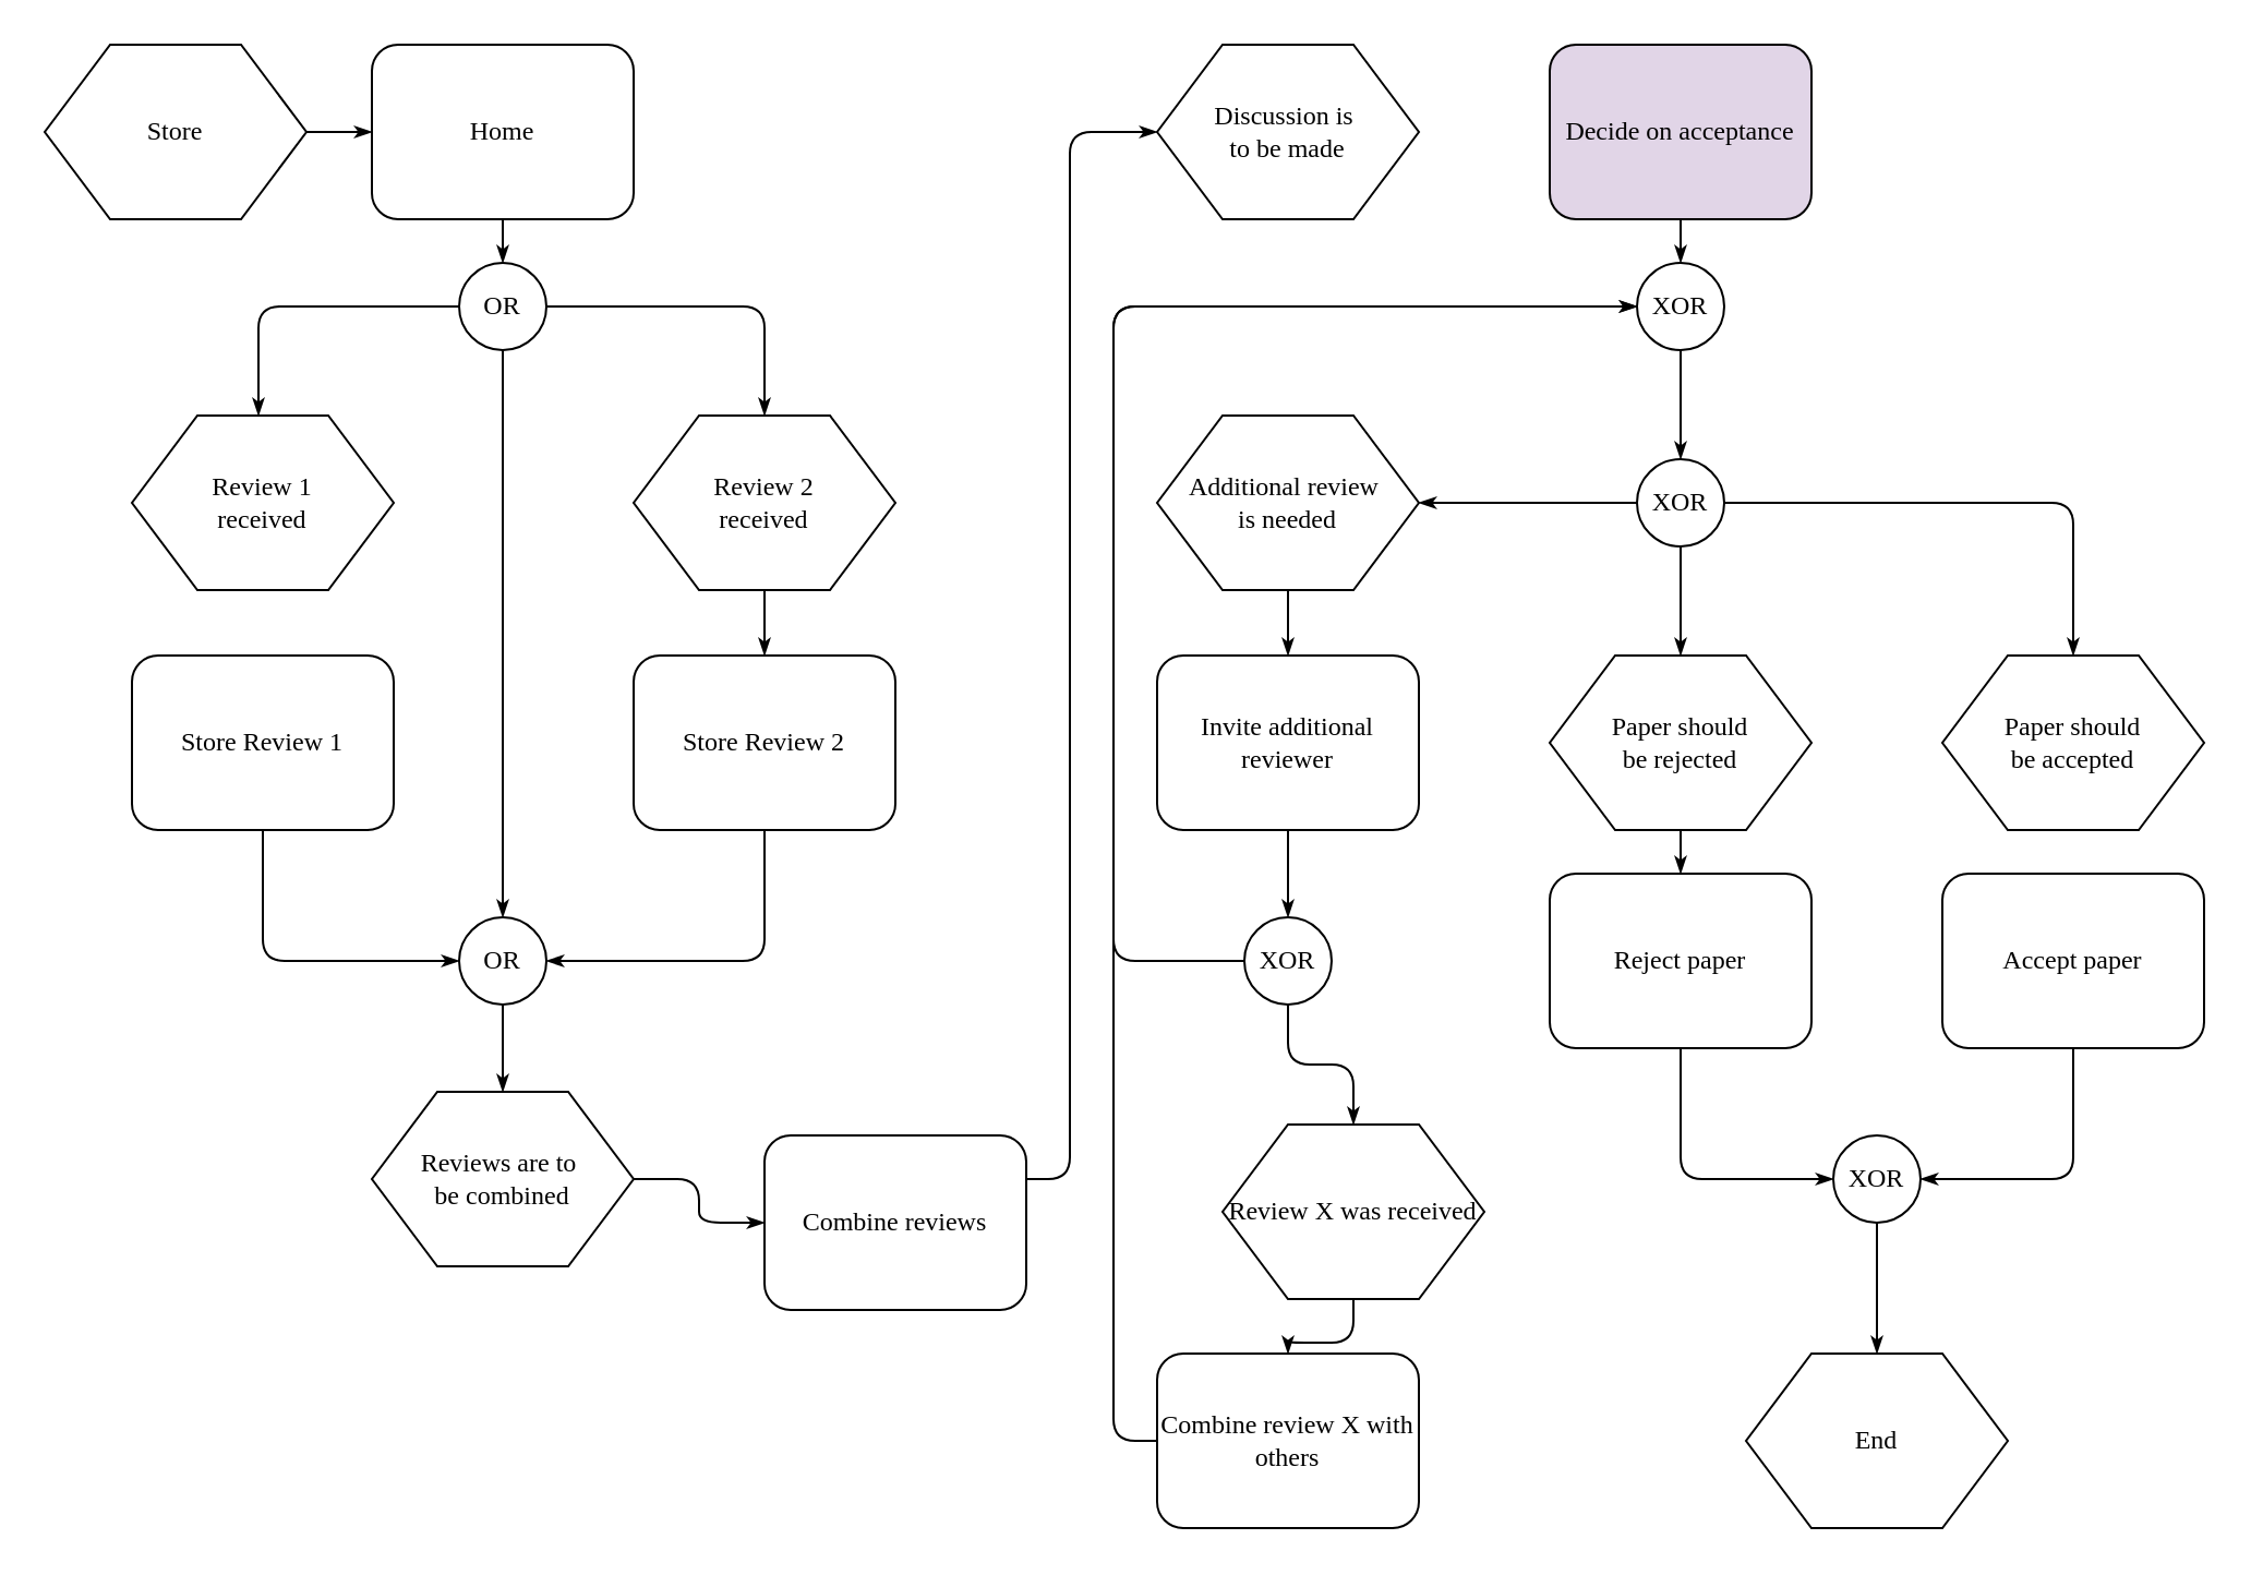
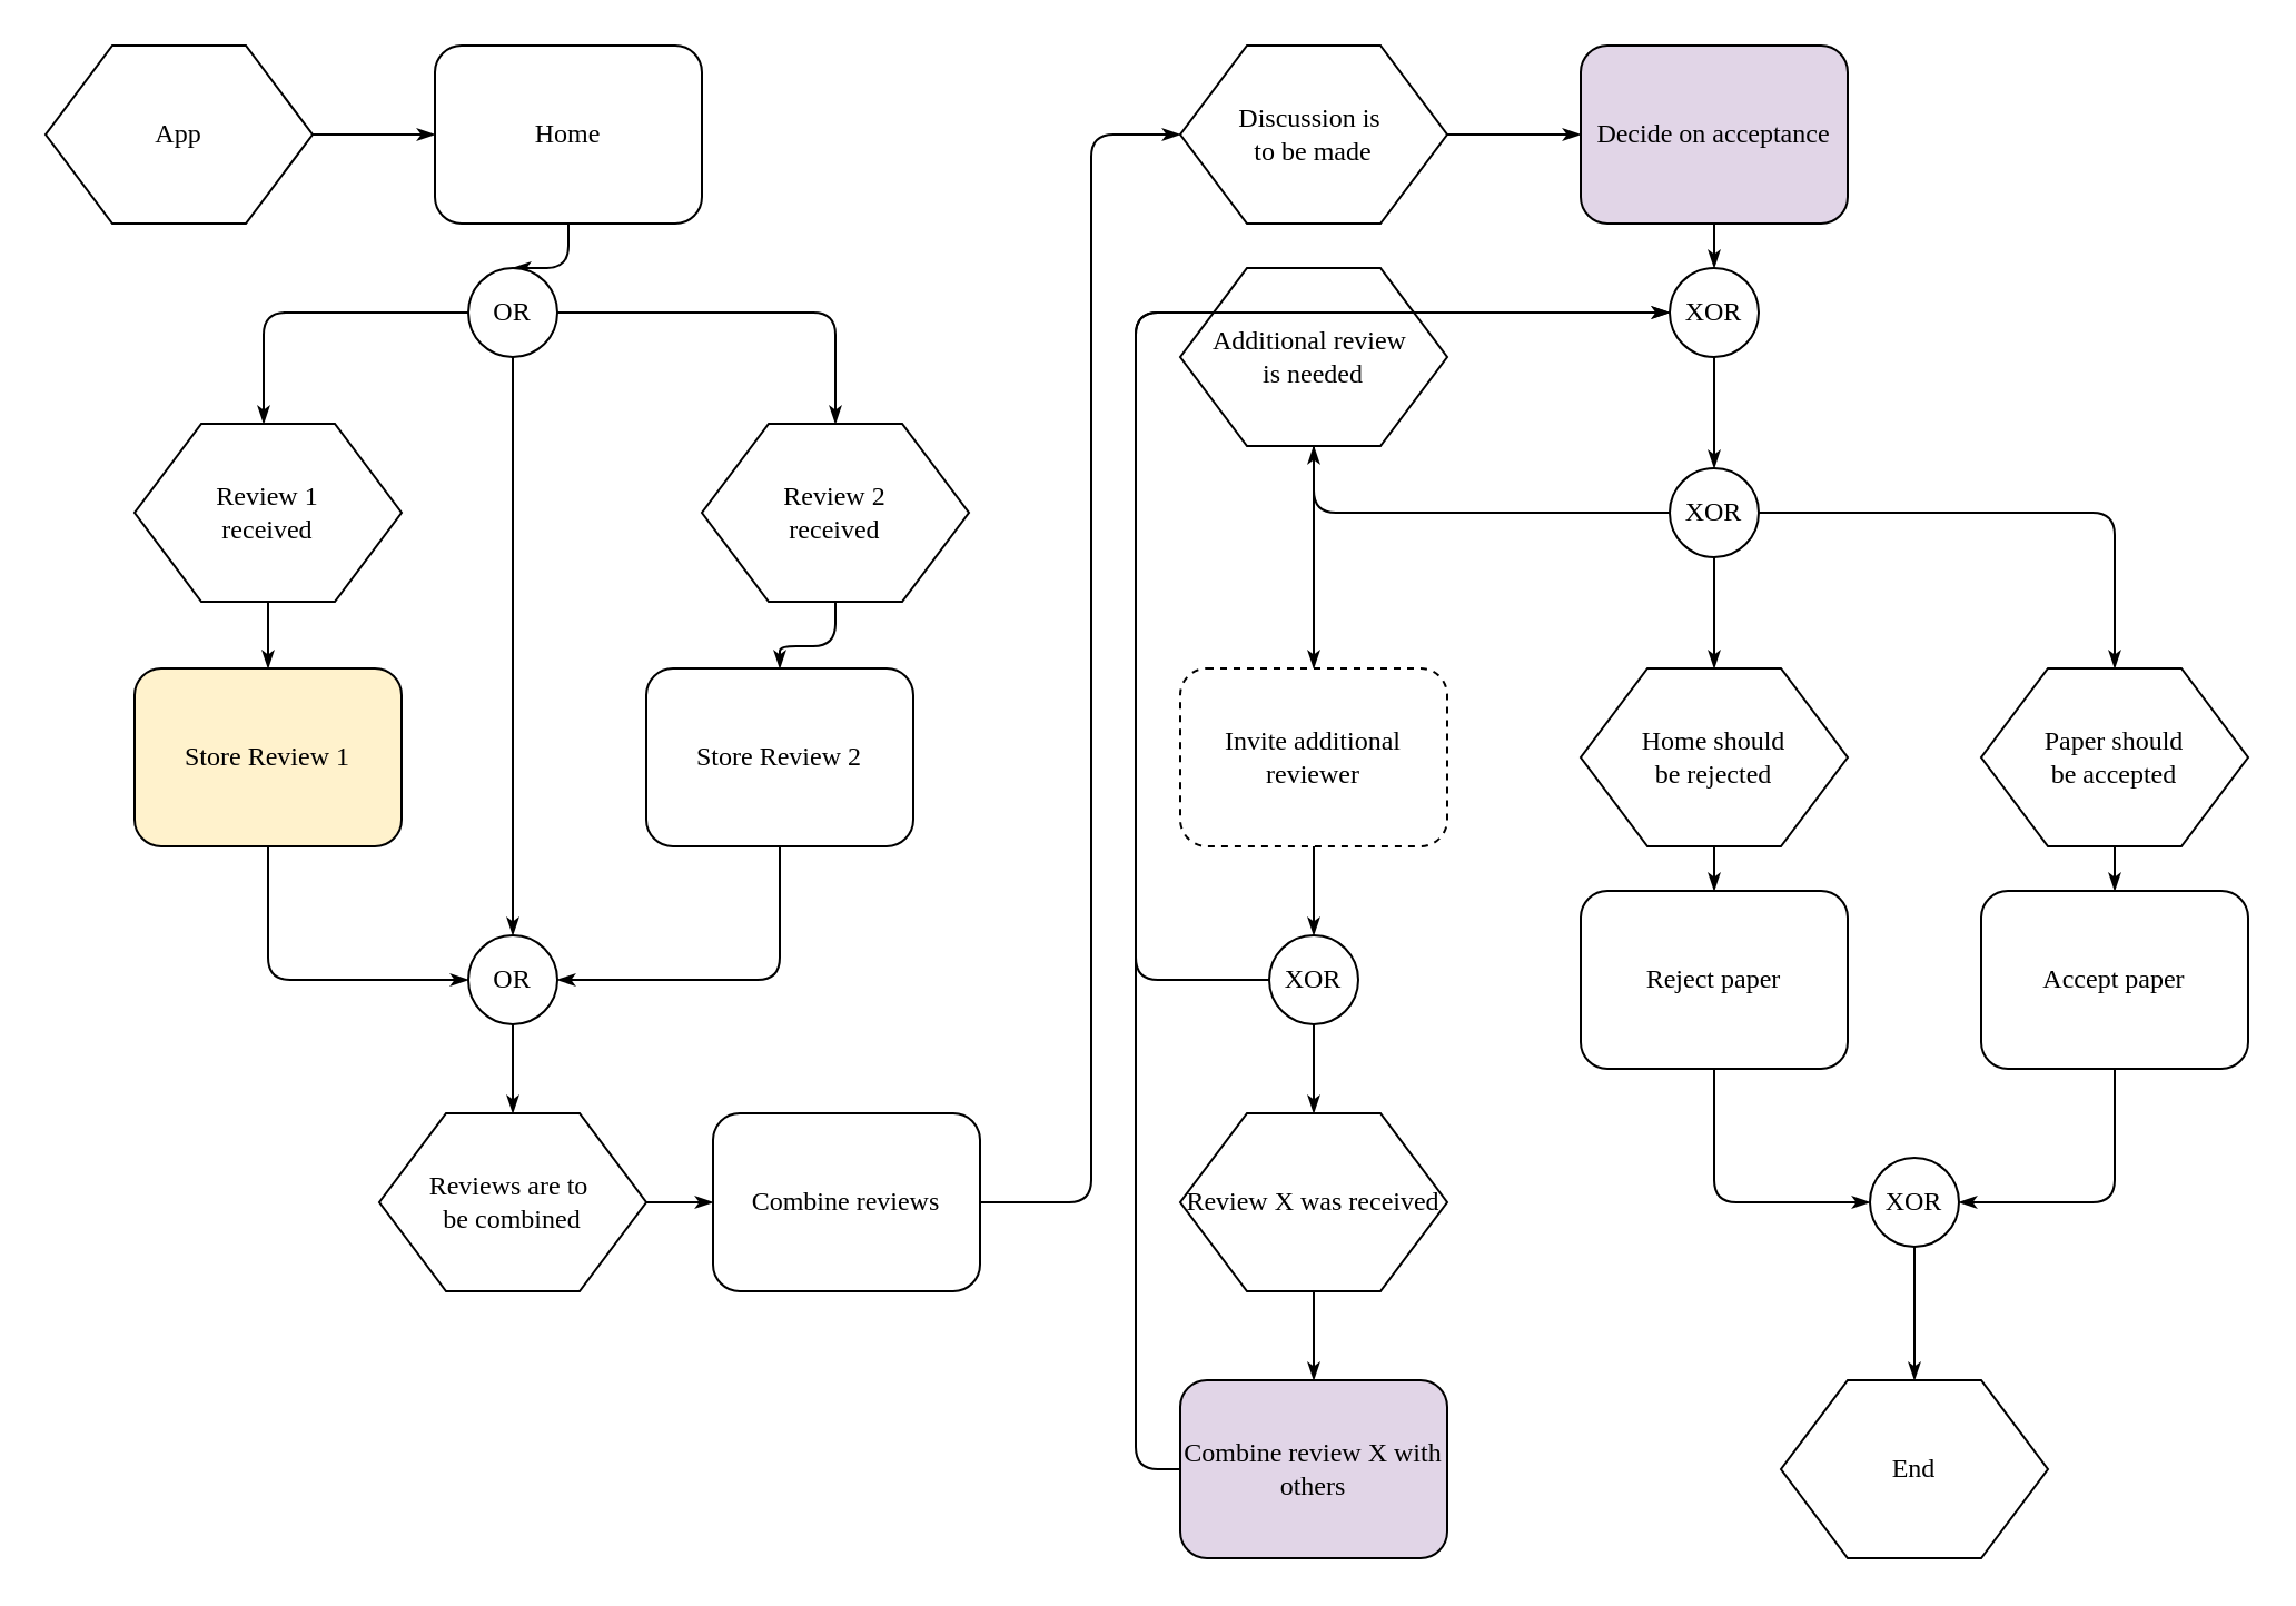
- <mxCell id="3" value="Store" style="shape=hexagon;perimeter=hexagonPerimeter;whiteSpace=wrap;html=1;rounded=0;shadow=0;labelBackgroundColor=none;strokeWidth=1;fontFamily=Verdana;fontSize=12;align=center;" parent="1" vertex="1"><mxGeometry x="20" y="20" width="120" height="80" as="geometry" /></mxCell>
+ <mxCell id="3" value="App" style="shape=hexagon;perimeter=hexagonPerimeter;whiteSpace=wrap;html=1;rounded=0;shadow=0;labelBackgroundColor=none;strokeWidth=1;fontFamily=Verdana;fontSize=12;align=center;" parent="1" vertex="1"><mxGeometry x="20" y="20" width="120" height="80" as="geometry" /></mxCell>
- <mxCell id="5" value="Home" style="rounded=1;whiteSpace=wrap;html=1;shadow=0;labelBackgroundColor=none;strokeWidth=1;fontFamily=Verdana;fontSize=12;align=center;" parent="1" vertex="1"><mxGeometry x="170" y="20" width="120" height="80" as="geometry" /></mxCell>
+ <mxCell id="5" value="Home" style="rounded=1;whiteSpace=wrap;html=1;shadow=0;labelBackgroundColor=none;strokeWidth=1;fontFamily=Verdana;fontSize=12;align=center;" parent="1" vertex="1"><mxGeometry x="195" y="20" width="120" height="80" as="geometry" /></mxCell>
+ <mxCell id="24" style="edgeStyle=orthogonalEdgeStyle;rounded=1;html=1;labelBackgroundColor=none;startArrow=none;startFill=0;startSize=5;endArrow=classicThin;endFill=1;endSize=5;jettySize=auto;orthogonalLoop=1;strokeWidth=1;fontFamily=Verdana;fontSize=8" parent="1" source="25" target="27" edge="1"><mxGeometry relative="1" as="geometry" /></mxCell>
- <mxCell id="13" value="Review 2&lt;div&gt;received&lt;/div&gt;" style="shape=hexagon;perimeter=hexagonPerimeter;whiteSpace=wrap;html=1;rounded=0;shadow=0;labelBackgroundColor=none;strokeWidth=1;fontFamily=Verdana;fontSize=12;align=center;" parent="1" vertex="1"><mxGeometry x="290" y="190" width="120" height="80" as="geometry" /></mxCell>
+ <mxCell id="13" value="Review 2&lt;div&gt;received&lt;/div&gt;" style="shape=hexagon;perimeter=hexagonPerimeter;whiteSpace=wrap;html=1;rounded=0;shadow=0;labelBackgroundColor=none;strokeWidth=1;fontFamily=Verdana;fontSize=12;align=center;" parent="1" vertex="1"><mxGeometry x="315" y="190" width="120" height="80" as="geometry" /></mxCell>
- <mxCell id="31" value="Additional review&amp;nbsp;&lt;div&gt;is needed&lt;/div&gt;" style="shape=hexagon;perimeter=hexagonPerimeter;whiteSpace=wrap;html=1;rounded=0;shadow=0;labelBackgroundColor=none;strokeWidth=1;fontFamily=Verdana;fontSize=12;align=center;" parent="1" vertex="1"><mxGeometry x="530" y="190" width="120" height="80" as="geometry" /></mxCell>
+ <mxCell id="31" value="Additional review&amp;nbsp;&lt;div&gt;is needed&lt;/div&gt;" style="shape=hexagon;perimeter=hexagonPerimeter;whiteSpace=wrap;html=1;rounded=0;shadow=0;labelBackgroundColor=none;strokeWidth=1;fontFamily=Verdana;fontSize=12;align=center;" parent="1" vertex="1"><mxGeometry x="530" y="120" width="120" height="80" as="geometry" /></mxCell>
+ <mxCell id="10" style="edgeStyle=orthogonalEdgeStyle;rounded=1;html=1;labelBackgroundColor=none;startArrow=none;startFill=0;startSize=5;endArrow=classicThin;endFill=1;endSize=5;jettySize=auto;orthogonalLoop=1;strokeWidth=1;fontFamily=Verdana;fontSize=8" parent="1" source="11" target="15" edge="1"><mxGeometry relative="1" as="geometry" /></mxCell>
- <mxCell id="15" value="Store Review 1" style="rounded=1;whiteSpace=wrap;html=1;shadow=0;labelBackgroundColor=none;strokeWidth=1;fontFamily=Verdana;fontSize=12;align=center;" parent="1" vertex="1"><mxGeometry x="60" y="300" width="120" height="80" as="geometry" /></mxCell>
+ <mxCell id="15" value="Store Review 1" style="rounded=1;whiteSpace=wrap;html=1;shadow=0;labelBackgroundColor=none;strokeWidth=1;fontFamily=Verdana;fontSize=12;align=center;fillColor=#fff2cc;" parent="1" vertex="1"><mxGeometry x="60" y="300" width="120" height="80" as="geometry" /></mxCell>
- <mxCell id="37" value="Invite additional reviewer" style="rounded=1;whiteSpace=wrap;html=1;shadow=0;labelBackgroundColor=none;strokeWidth=1;fontFamily=Verdana;fontSize=12;align=center;" parent="1" vertex="1"><mxGeometry x="530" y="300" width="120" height="80" as="geometry" /></mxCell>
+ <mxCell id="37" value="Invite additional reviewer" style="rounded=1;whiteSpace=wrap;html=1;shadow=0;labelBackgroundColor=none;strokeWidth=1;fontFamily=Verdana;fontSize=12;align=center;dashed=1;" parent="1" vertex="1"><mxGeometry x="530" y="300" width="120" height="80" as="geometry" /></mxCell>
- <mxCell id="39" value="Paper should&lt;div&gt;be rejected&lt;/div&gt;" style="shape=hexagon;perimeter=hexagonPerimeter;whiteSpace=wrap;html=1;rounded=0;shadow=0;labelBackgroundColor=none;strokeWidth=1;fontFamily=Verdana;fontSize=12;align=center;" parent="1" vertex="1"><mxGeometry x="710" y="300" width="120" height="80" as="geometry" /></mxCell>
+ <mxCell id="39" value="Home should&lt;div&gt;be rejected&lt;/div&gt;" style="shape=hexagon;perimeter=hexagonPerimeter;whiteSpace=wrap;html=1;rounded=0;shadow=0;labelBackgroundColor=none;strokeWidth=1;fontFamily=Verdana;fontSize=12;align=center;" parent="1" vertex="1"><mxGeometry x="710" y="300" width="120" height="80" as="geometry" /></mxCell>
+ <mxCell id="40" style="edgeStyle=orthogonalEdgeStyle;rounded=1;html=1;labelBackgroundColor=none;startArrow=none;startFill=0;startSize=5;endArrow=classicThin;endFill=1;endSize=5;jettySize=auto;orthogonalLoop=1;strokeWidth=1;fontFamily=Verdana;fontSize=8" parent="1" source="41" target="48" edge="1"><mxGeometry relative="1" as="geometry" /></mxCell>
- <mxCell id="50" value="Review X was received" style="shape=hexagon;perimeter=hexagonPerimeter;whiteSpace=wrap;html=1;rounded=0;shadow=0;labelBackgroundColor=none;strokeWidth=1;fontFamily=Verdana;fontSize=12;align=center;" parent="1" vertex="1"><mxGeometry x="560" y="515" width="120" height="80" as="geometry" /></mxCell>
+ <mxCell id="50" value="Review X was received" style="shape=hexagon;perimeter=hexagonPerimeter;whiteSpace=wrap;html=1;rounded=0;shadow=0;labelBackgroundColor=none;strokeWidth=1;fontFamily=Verdana;fontSize=12;align=center;" parent="1" vertex="1"><mxGeometry x="530" y="500" width="120" height="80" as="geometry" /></mxCell>
- <mxCell id="23" value="Combine reviews" style="rounded=1;whiteSpace=wrap;html=1;shadow=0;labelBackgroundColor=none;strokeWidth=1;fontFamily=Verdana;fontSize=12;align=center;" parent="1" vertex="1"><mxGeometry x="350" y="520" width="120" height="80" as="geometry" /></mxCell>
+ <mxCell id="23" value="Combine reviews" style="rounded=1;whiteSpace=wrap;html=1;shadow=0;labelBackgroundColor=none;strokeWidth=1;fontFamily=Verdana;fontSize=12;align=center;" parent="1" vertex="1"><mxGeometry x="320" y="500" width="120" height="80" as="geometry" /></mxCell>
- <mxCell id="55" value="Combine review X with others" style="rounded=1;whiteSpace=wrap;html=1;shadow=0;labelBackgroundColor=none;strokeWidth=1;fontFamily=Verdana;fontSize=12;align=center;" parent="1" vertex="1"><mxGeometry x="530" y="620" width="120" height="80" as="geometry" /></mxCell>
+ <mxCell id="55" value="Combine review X with others" style="rounded=1;whiteSpace=wrap;html=1;shadow=0;labelBackgroundColor=none;strokeWidth=1;fontFamily=Verdana;fontSize=12;align=center;fillColor=#e1d5e7;" parent="1" vertex="1"><mxGeometry x="530" y="620" width="120" height="80" as="geometry" /></mxCell>
